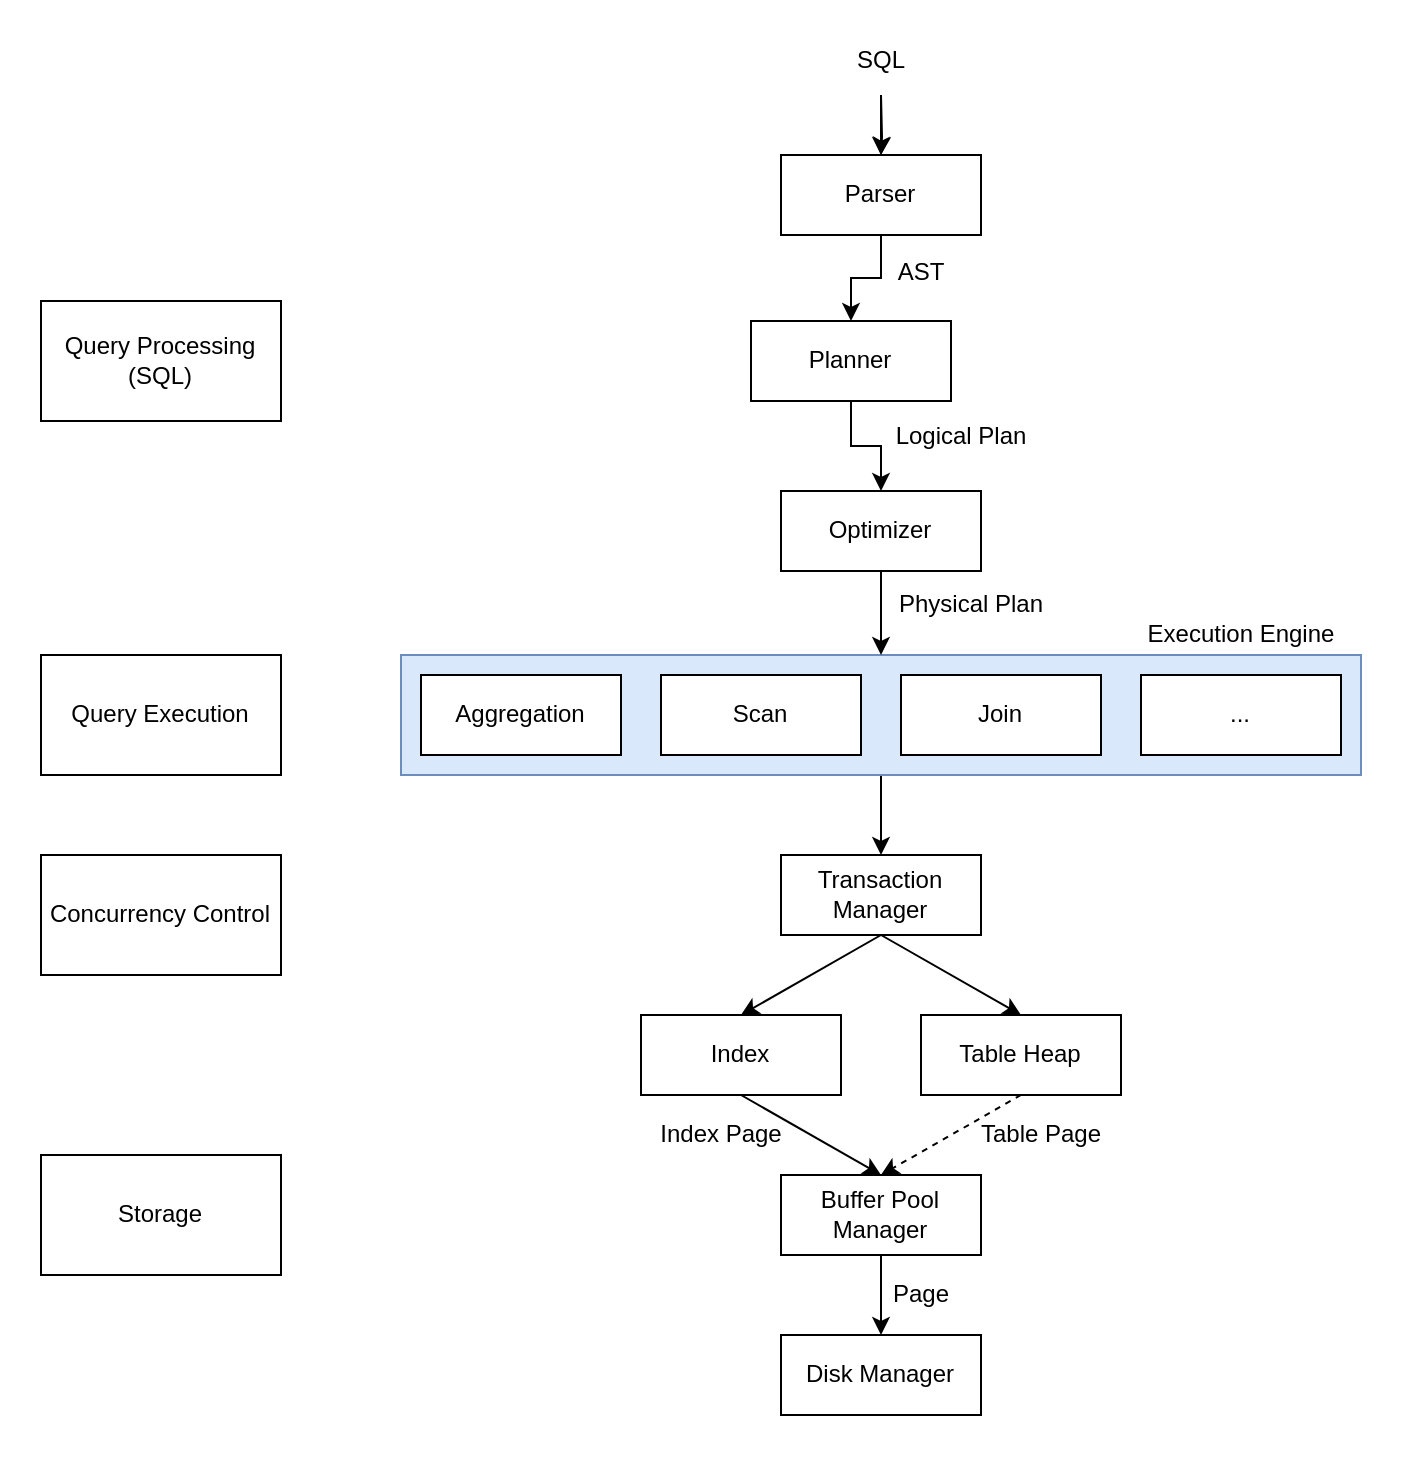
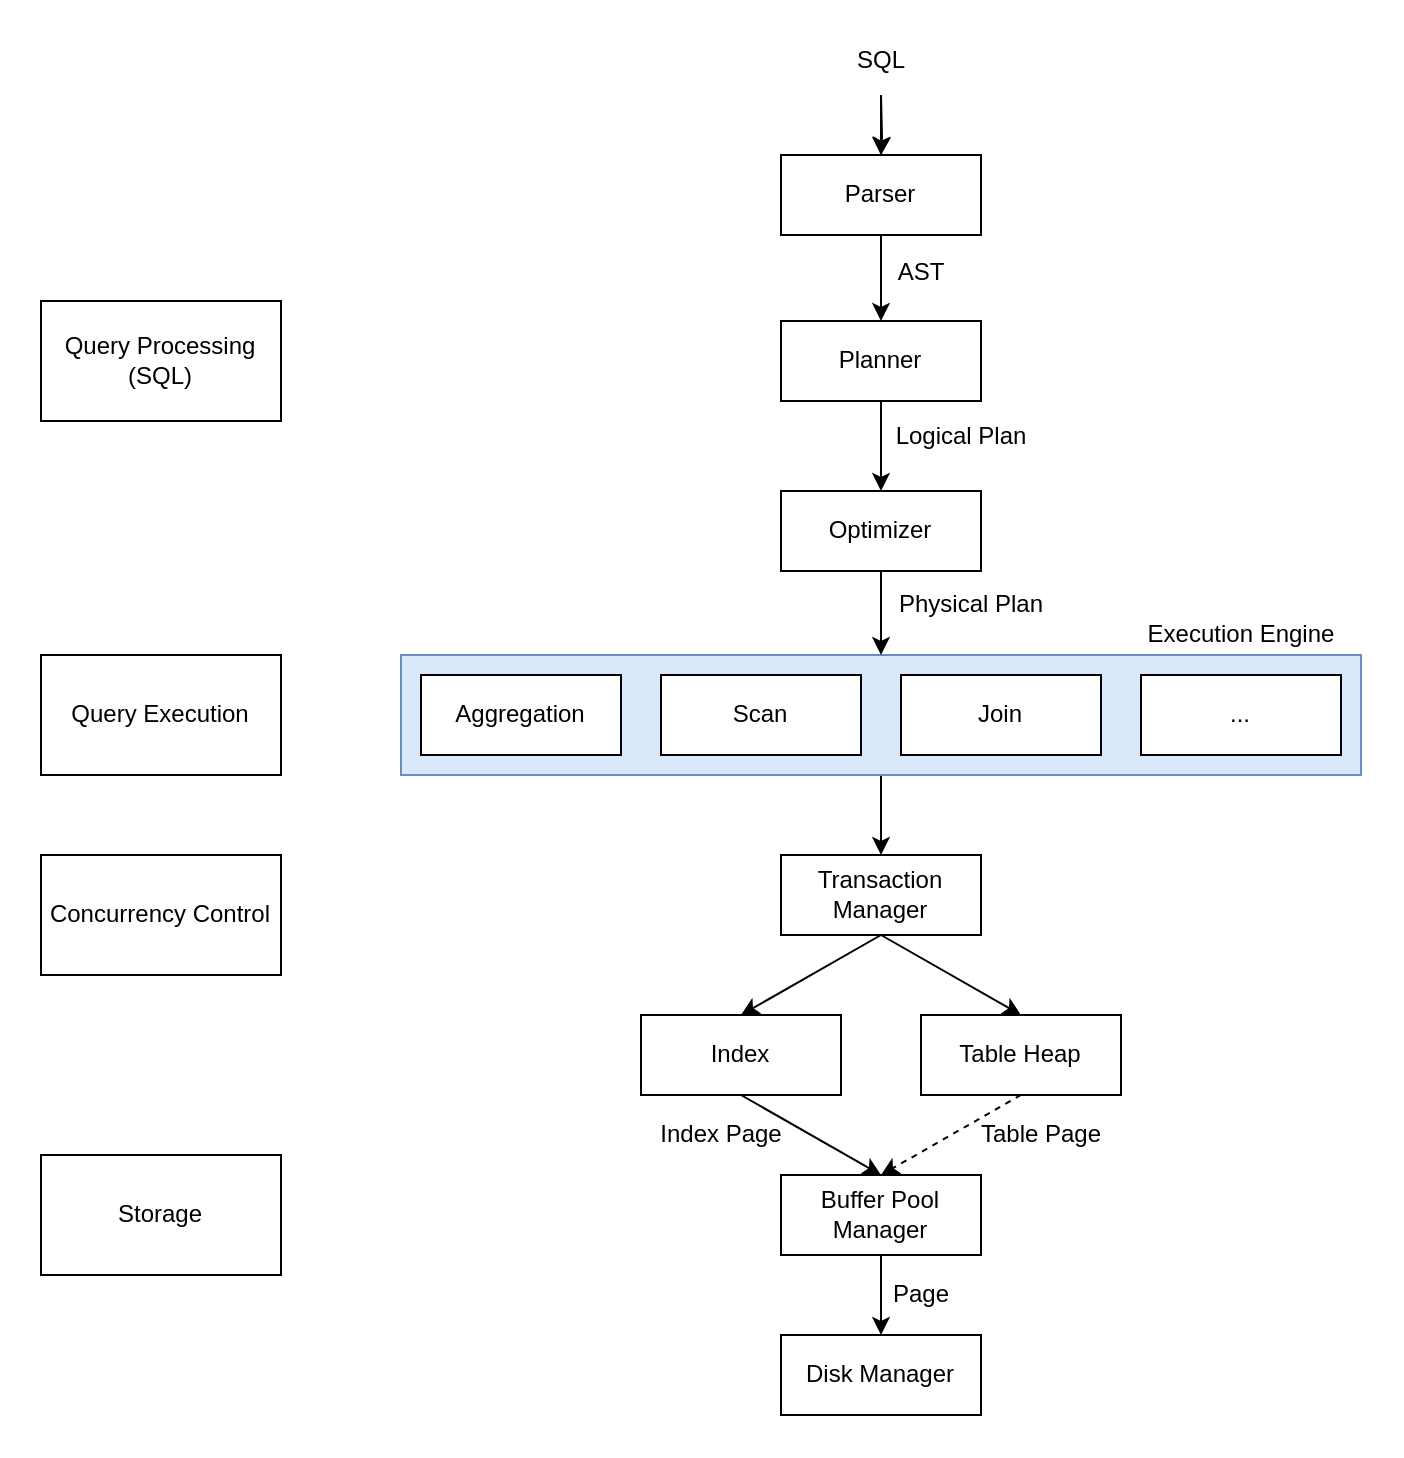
- <mxCell id="8" value="Planner" style="rounded=0;whiteSpace=wrap;html=1;" parent="1" vertex="1"><mxGeometry x="375" y="160" width="100" height="40" as="geometry" /></mxCell>
+ <mxCell id="8" value="Planner" style="rounded=0;whiteSpace=wrap;html=1;" parent="1" vertex="1"><mxGeometry x="390" y="160" width="100" height="40" as="geometry" /></mxCell>
